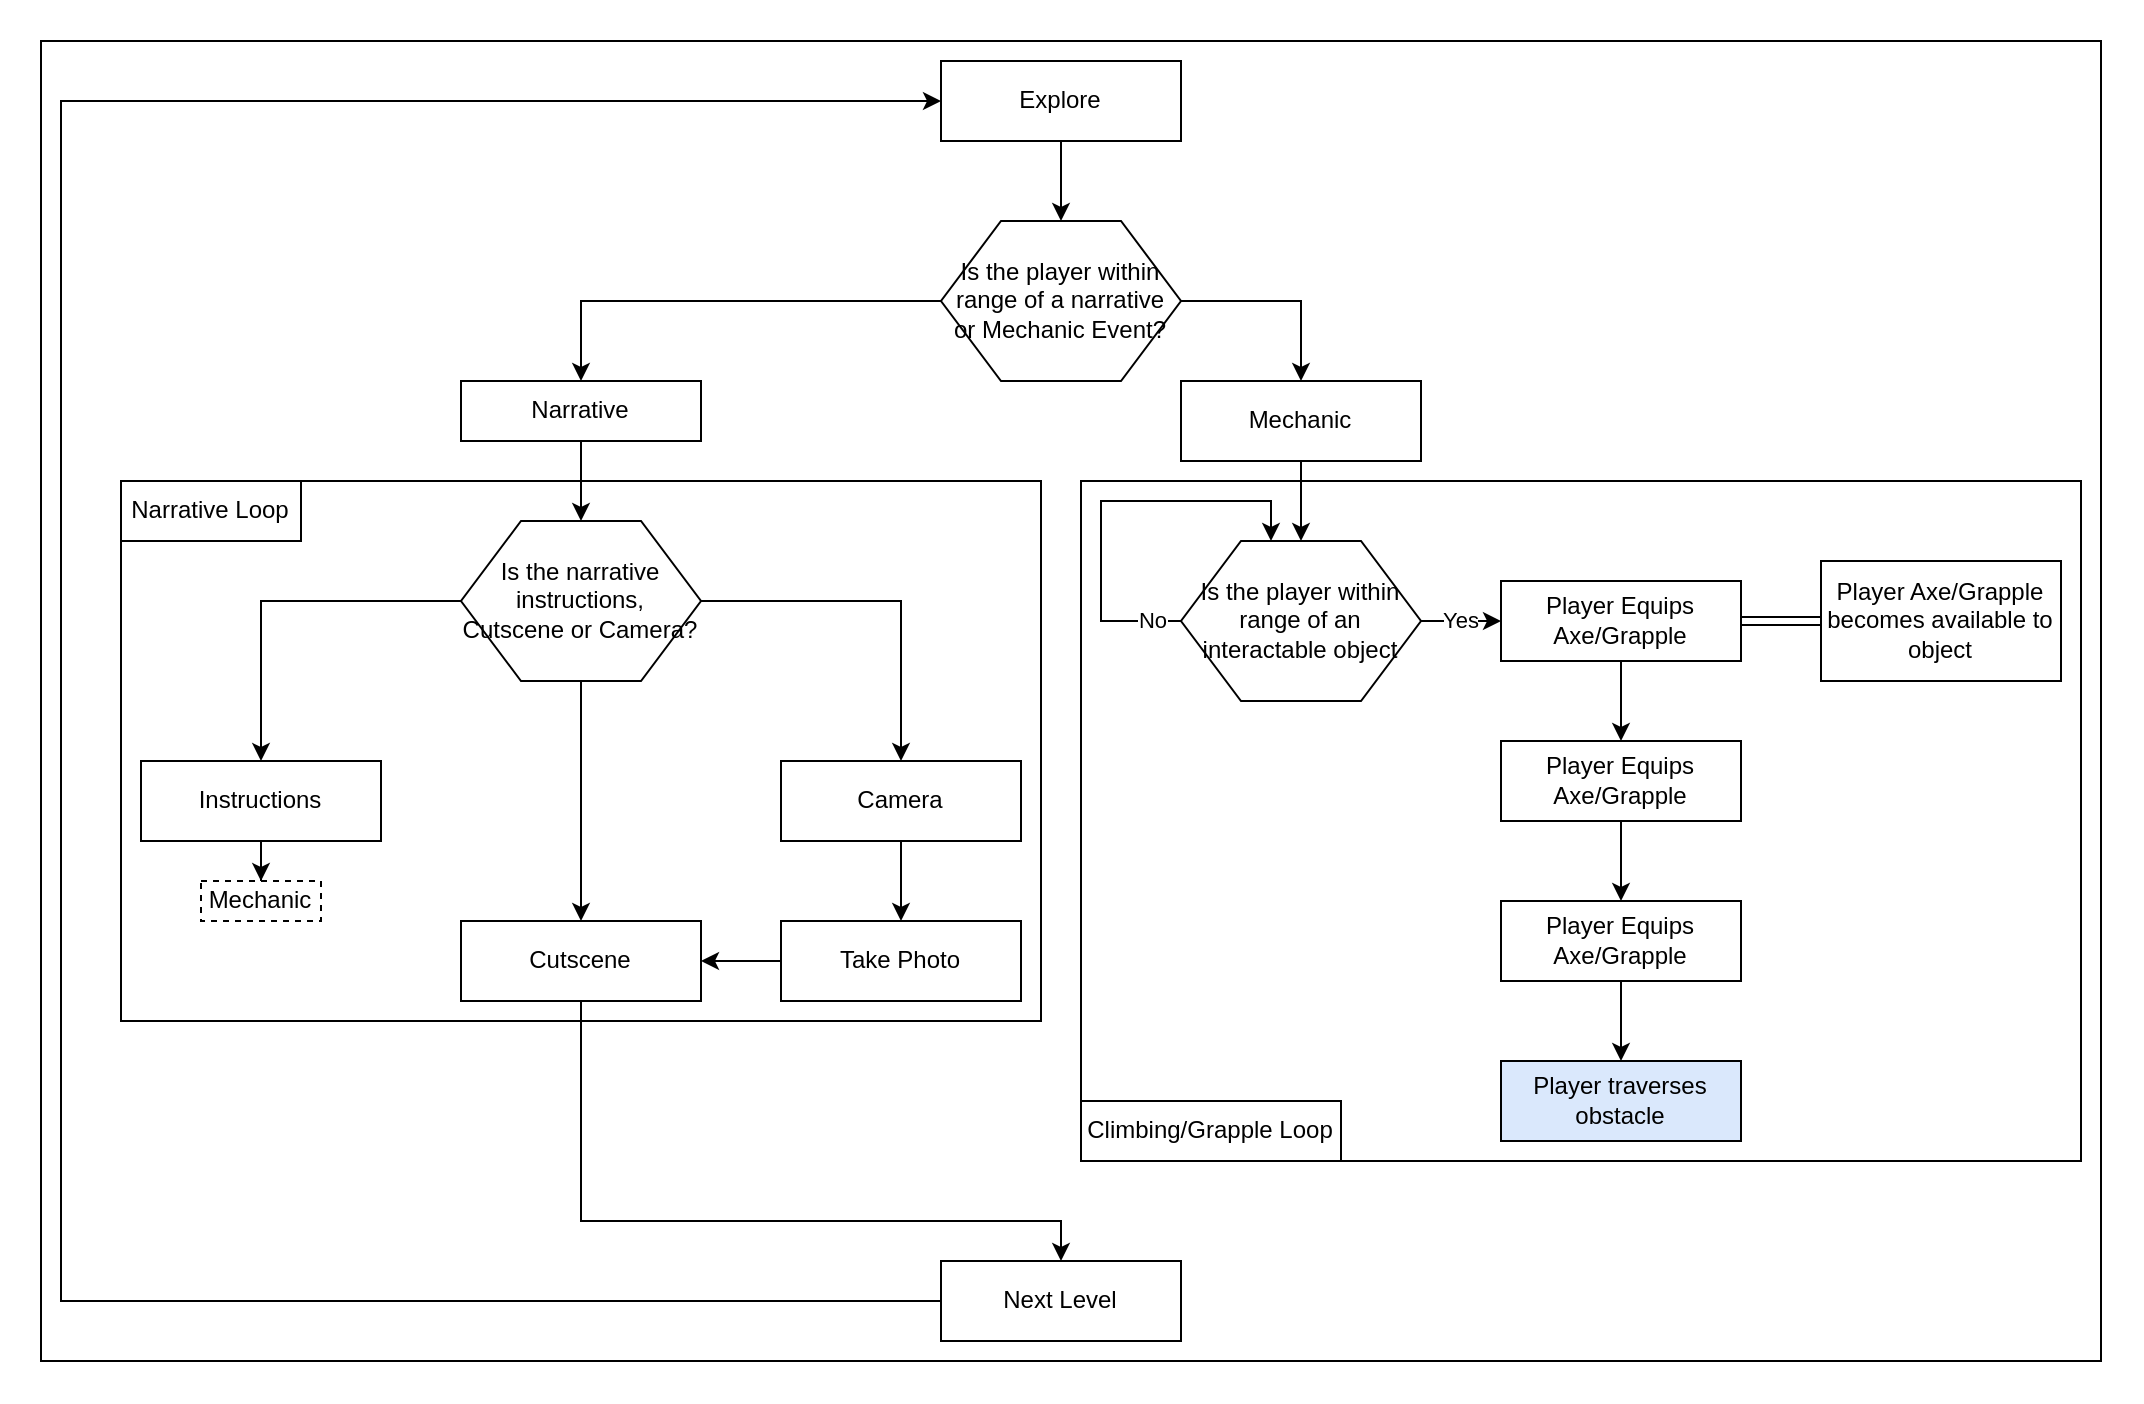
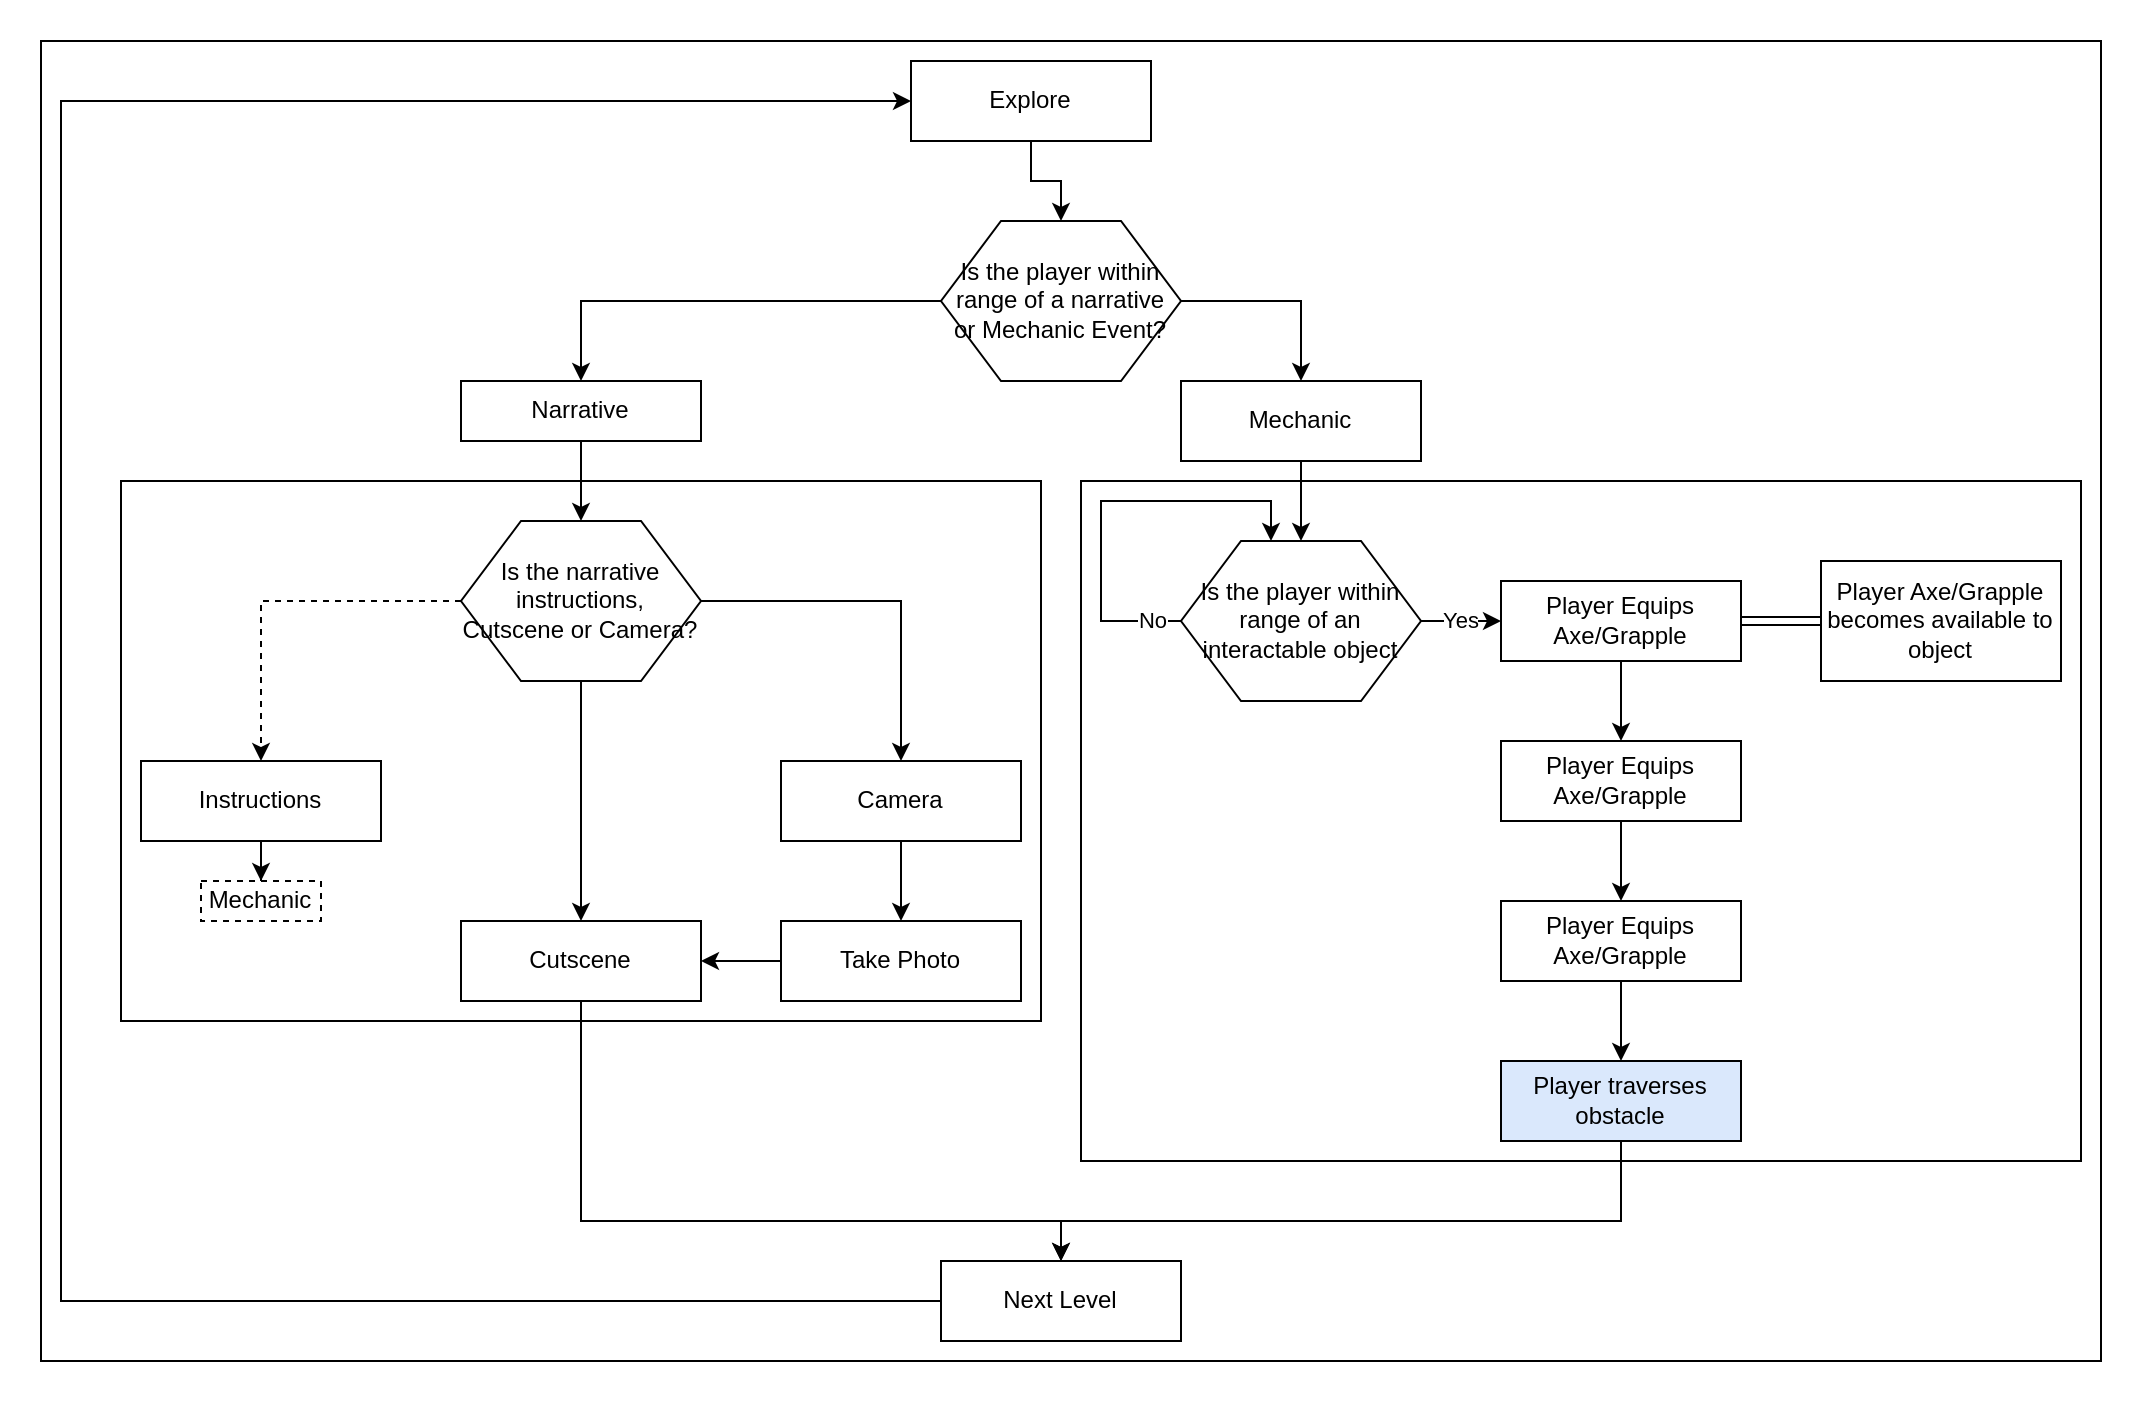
- <mxCell id="6" value="Explore" style="rounded=0;whiteSpace=wrap;html=1;" parent="1" vertex="1"><mxGeometry x="470" y="30" width="120" height="40" as="geometry" /></mxCell>
+ <mxCell id="6" value="Explore" style="rounded=0;whiteSpace=wrap;html=1;" parent="1" vertex="1"><mxGeometry x="455" y="30" width="120" height="40" as="geometry" /></mxCell>
- <mxCell id="12" value="Narrative Loop" style="rounded=0;whiteSpace=wrap;html=1;" parent="1" vertex="1"><mxGeometry x="60" y="240" width="90" height="30" as="geometry" /></mxCell>
- <mxCell id="30" style="edgeStyle=orthogonalEdgeStyle;rounded=0;orthogonalLoop=1;jettySize=auto;html=1;entryX=0.5;entryY=0;entryDx=0;entryDy=0;" edge="1" parent="1" source="32" target="34"><mxGeometry relative="1" as="geometry" /></mxCell>
+ <mxCell id="30" style="edgeStyle=orthogonalEdgeStyle;rounded=0;orthogonalLoop=1;jettySize=auto;html=1;entryX=0.5;entryY=0;entryDx=0;entryDy=0;dashed=1;" edge="1" parent="1" source="32" target="34"><mxGeometry relative="1" as="geometry" /></mxCell>
- <mxCell id="11" value="Climbing/Grapple Loop" style="rounded=0;whiteSpace=wrap;html=1;" parent="1" vertex="1"><mxGeometry x="540" y="550" width="130" height="30" as="geometry" /></mxCell>
+ <mxCell id="23" style="edgeStyle=orthogonalEdgeStyle;rounded=0;orthogonalLoop=1;jettySize=auto;html=1;" edge="1" parent="1" source="24" target="41"><mxGeometry relative="1" as="geometry"><Array as="points"><mxPoint x="810" y="610" /><mxPoint x="530" y="610" /></Array></mxGeometry></mxCell>
